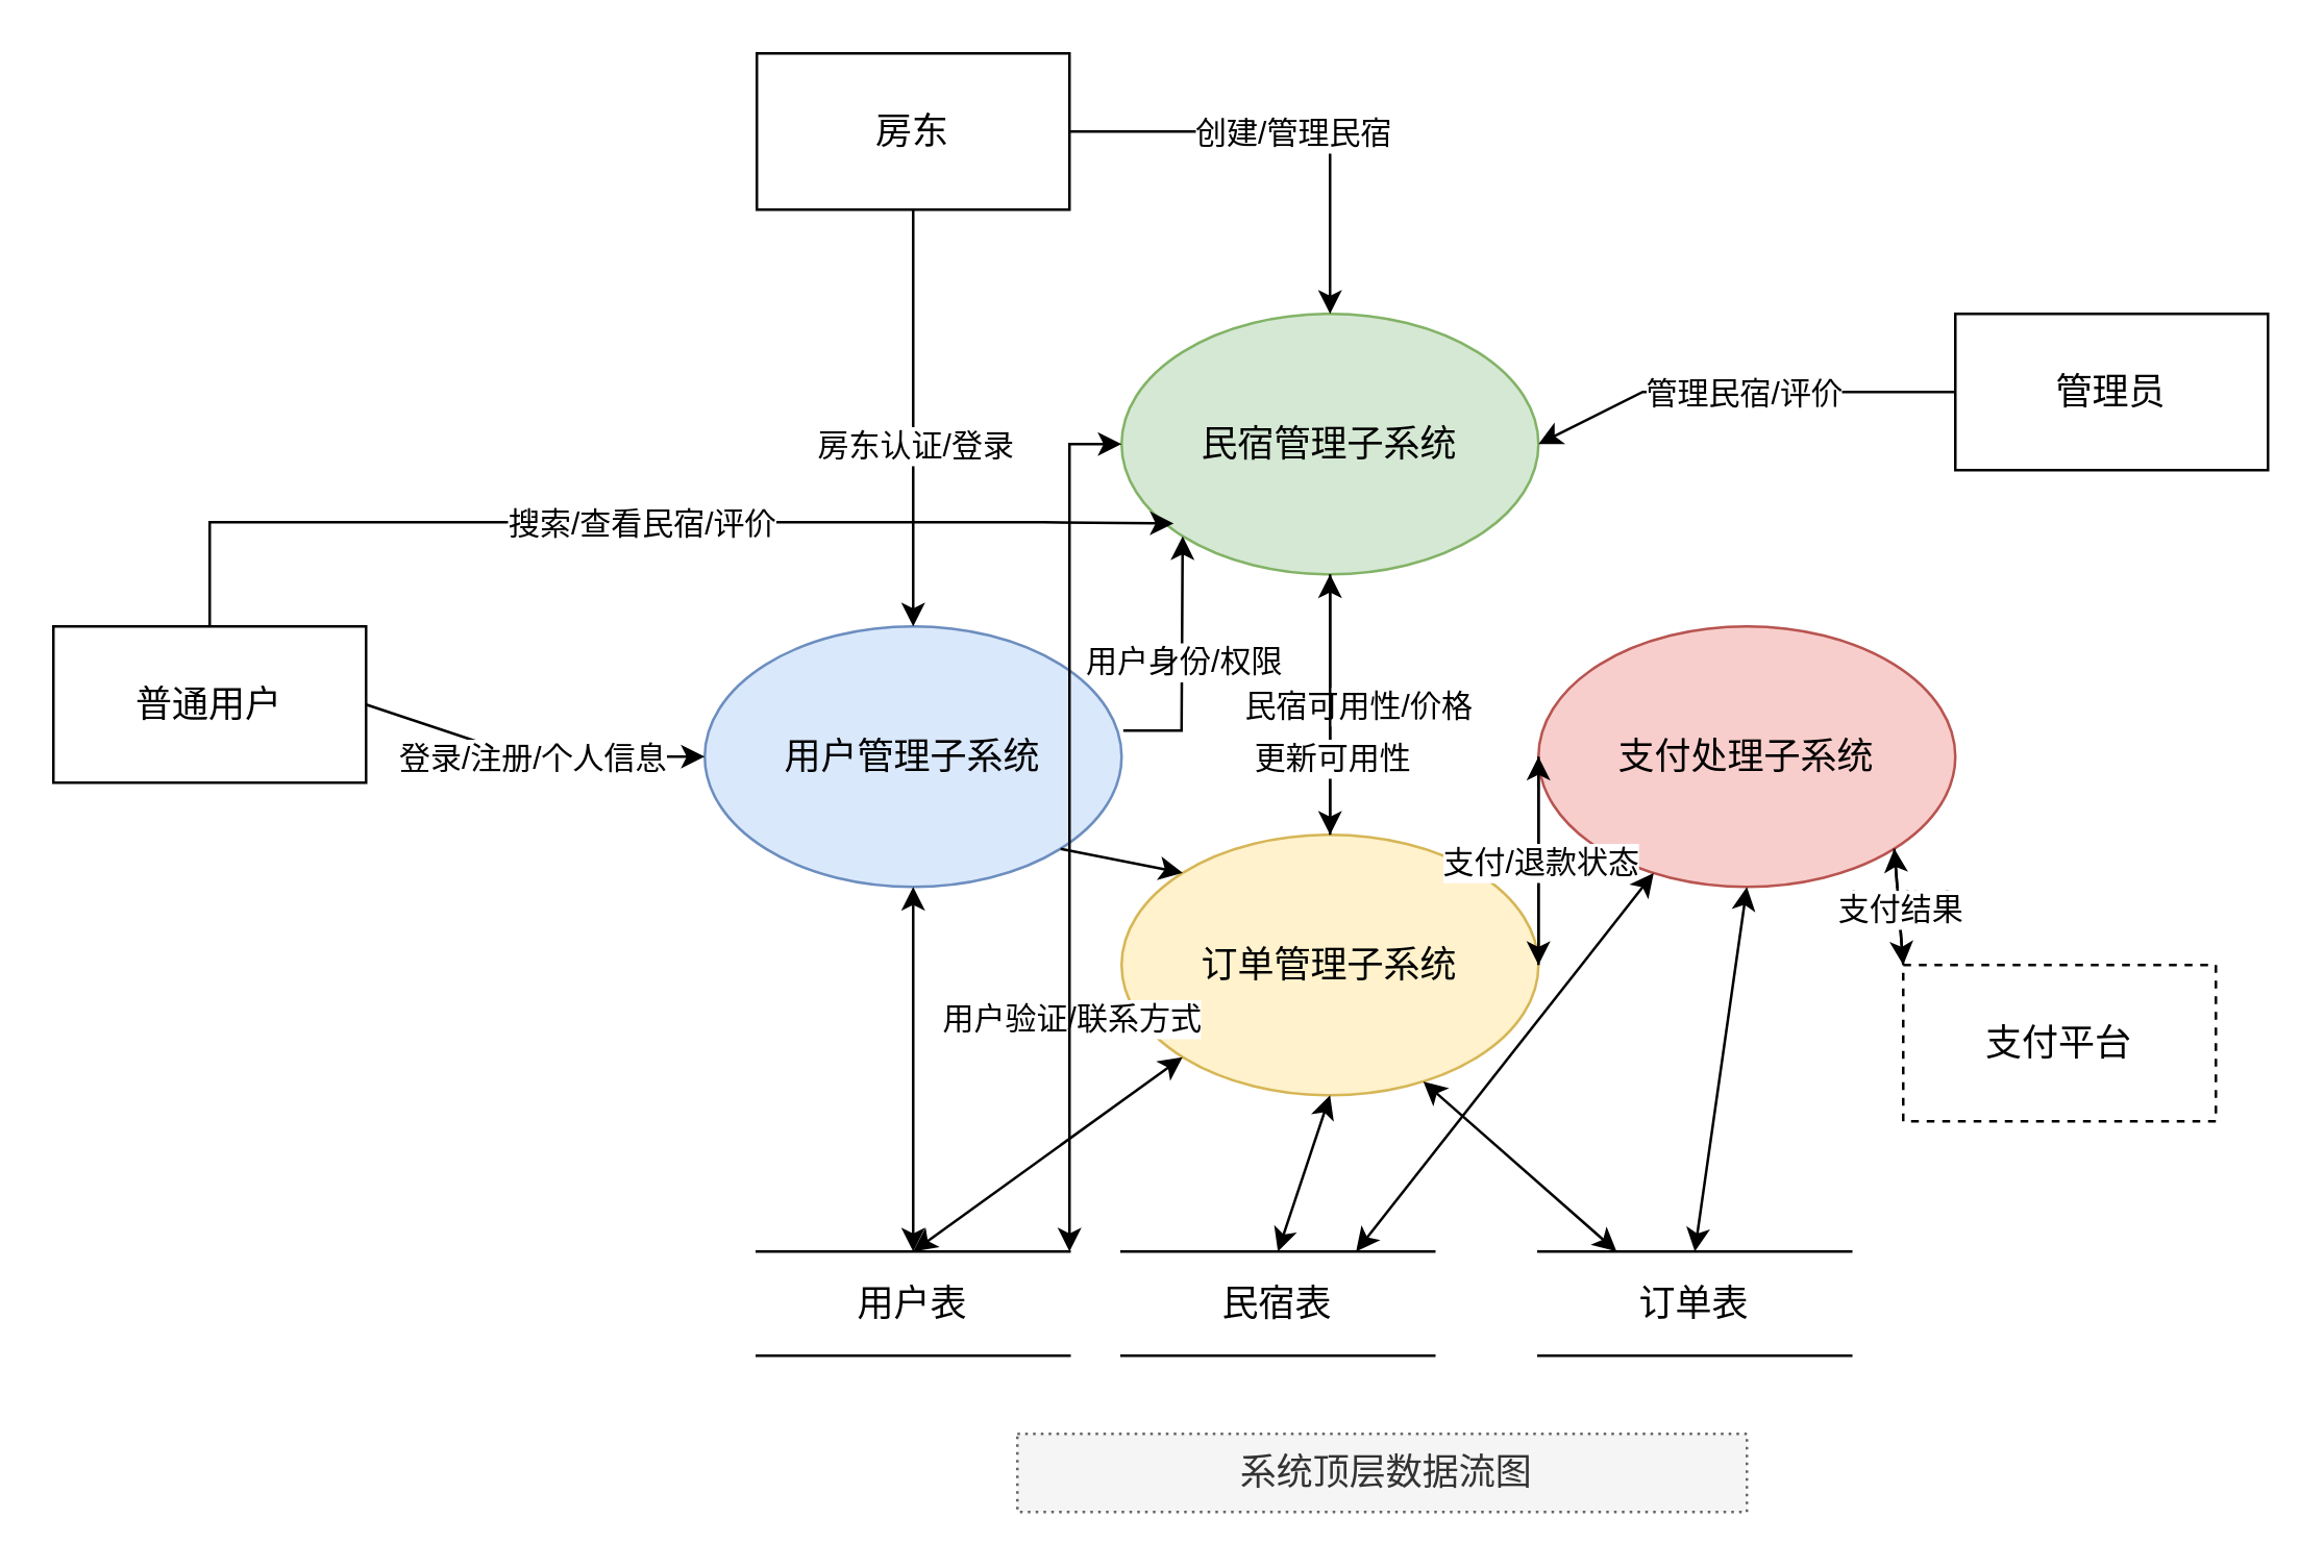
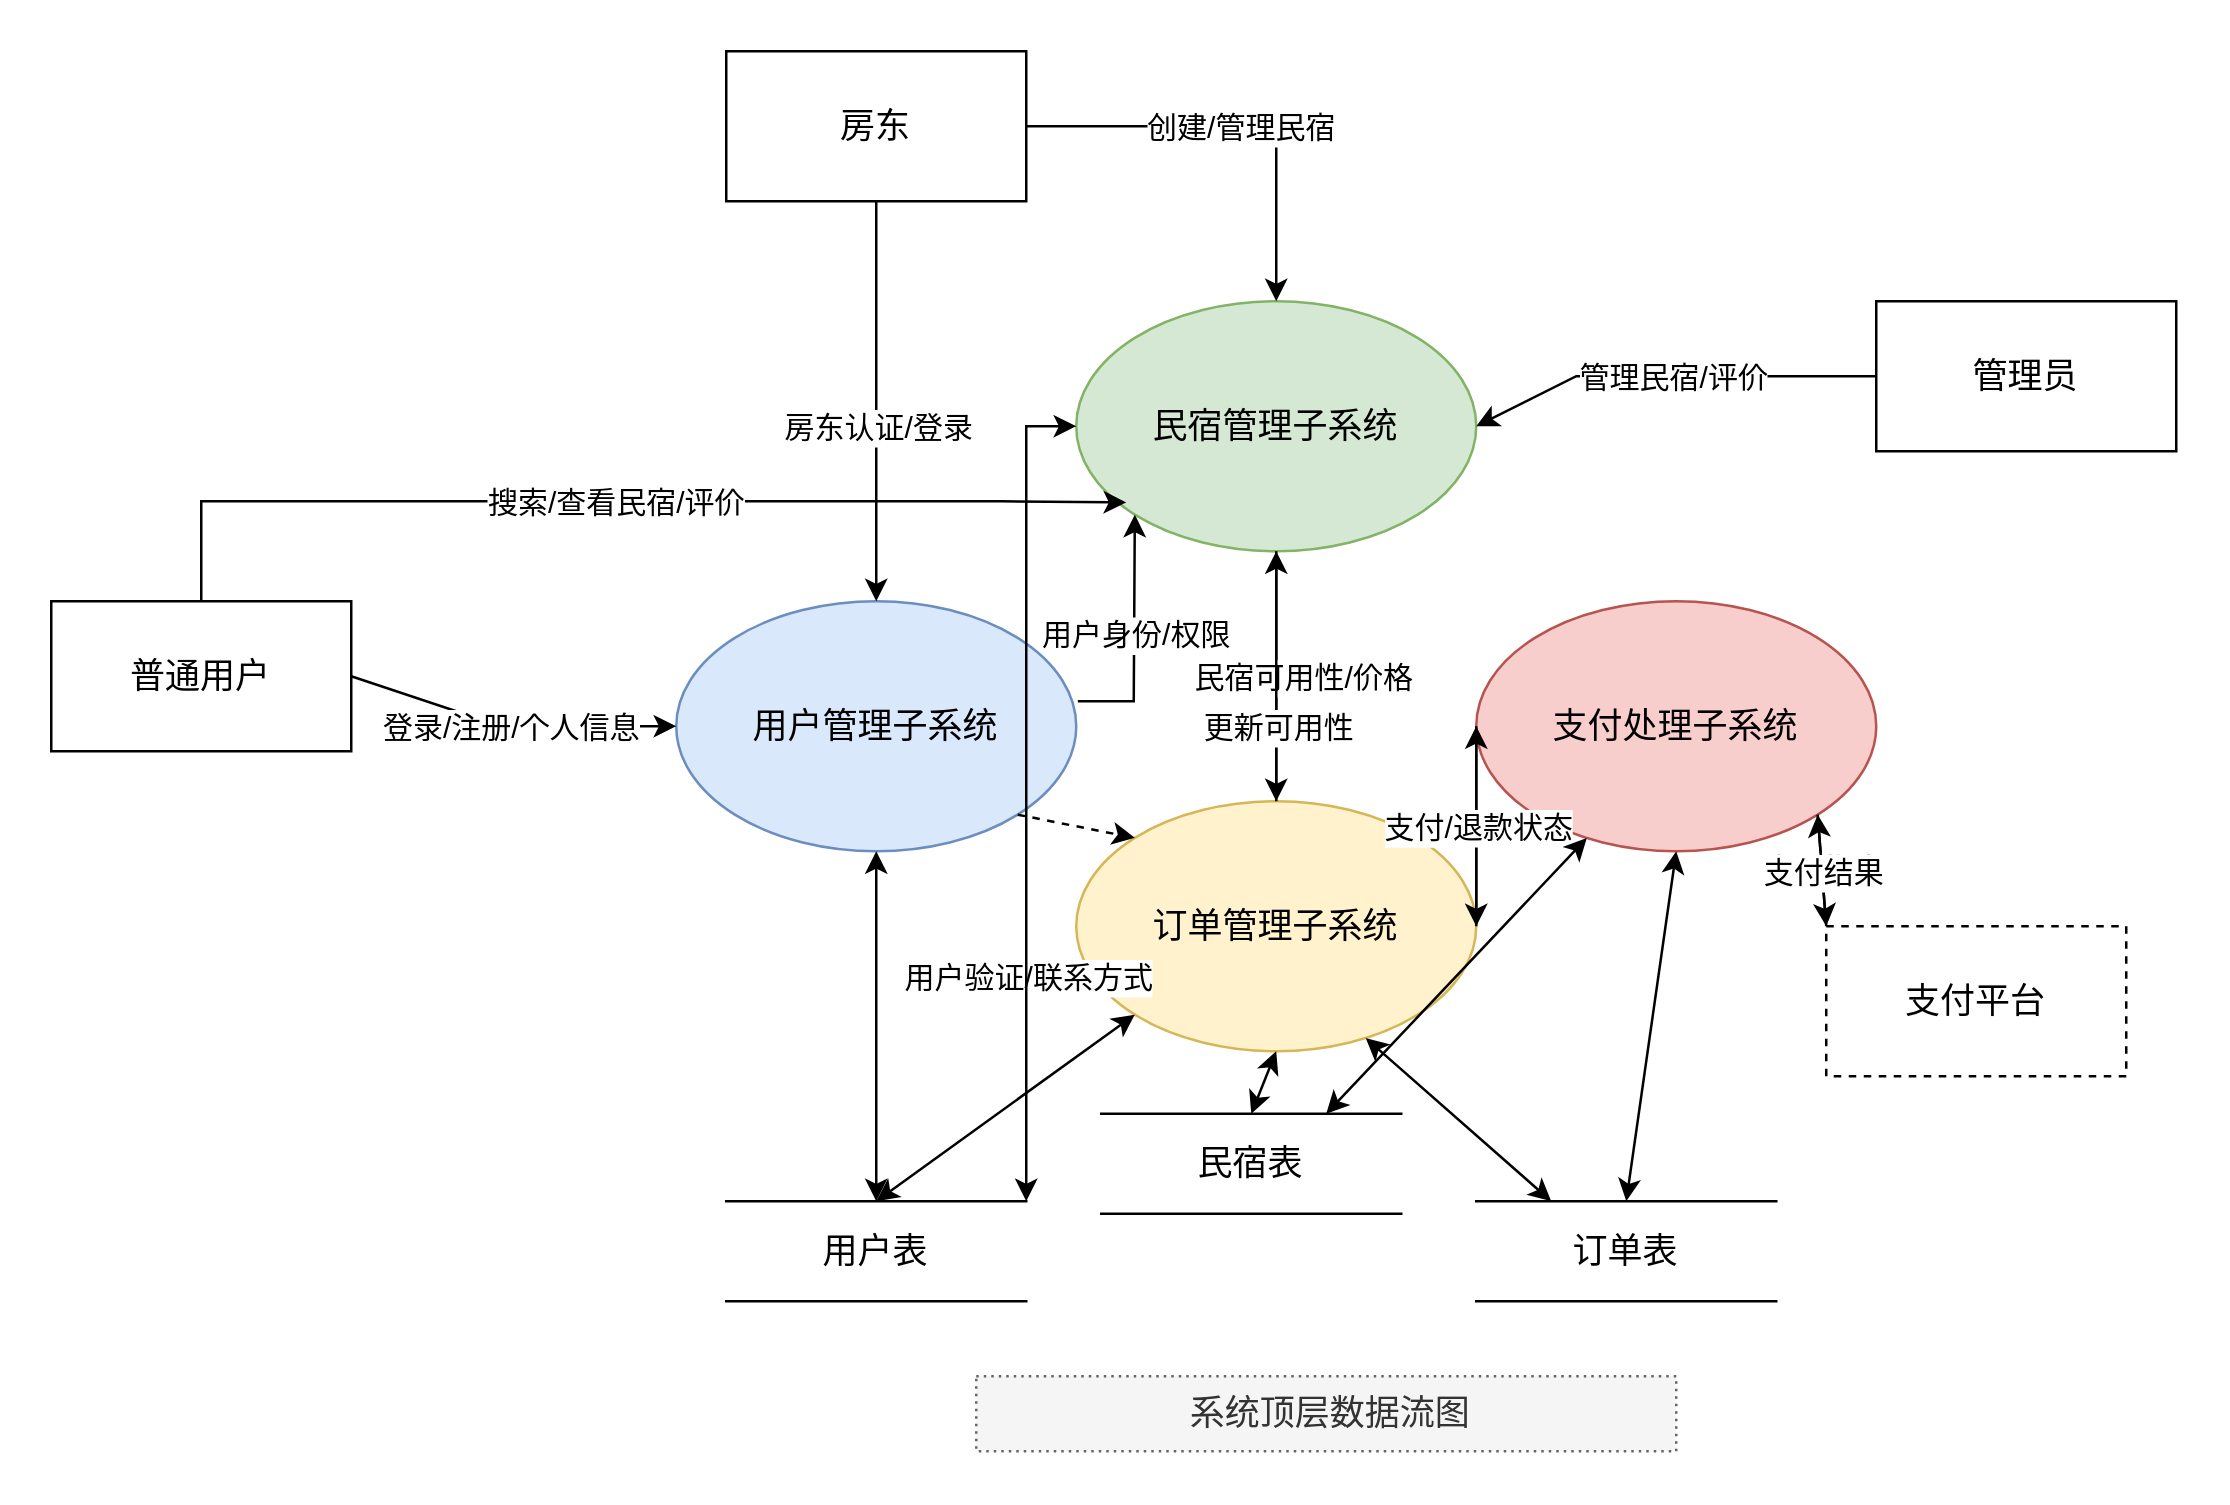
- <mxCell id="32" value="" style="endArrow=classic;html=1;rounded=0;exitX=1;exitY=1;exitDx=0;exitDy=0;entryX=0;entryY=0;entryDx=0;entryDy=0;fontSize:14;" parent="1" source="5" target="7" edge="1"><mxGeometry relative="1" as="geometry"><mxPoint x="400" y="300" as="sourcePoint" /><mxPoint x="500" y="300" as="targetPoint" /></mxGeometry></mxCell>
+ <mxCell id="32" value="" style="endArrow=classic;html=1;rounded=0;exitX=1;exitY=1;exitDx=0;exitDy=0;entryX=0;entryY=0;entryDx=0;entryDy=0;fontSize:14;dashed=1;" parent="1" source="5" target="7" edge="1"><mxGeometry relative="1" as="geometry"><mxPoint x="400" y="300" as="sourcePoint" /><mxPoint x="500" y="300" as="targetPoint" /></mxGeometry></mxCell>
- <mxCell id="37" value="民宿表" style="shape=partialRectangle;whiteSpace=wrap;html=1;left=0;right=0;fillColor=none;fontSize=14;" parent="1" vertex="1"><mxGeometry x="430" y="480" width="120" height="40" as="geometry" /></mxCell>
+ <mxCell id="37" value="民宿表" style="shape=partialRectangle;whiteSpace=wrap;html=1;left=0;right=0;fillColor=none;fontSize=14;" parent="1" vertex="1"><mxGeometry x="440" y="445" width="120" height="40" as="geometry" /></mxCell>
